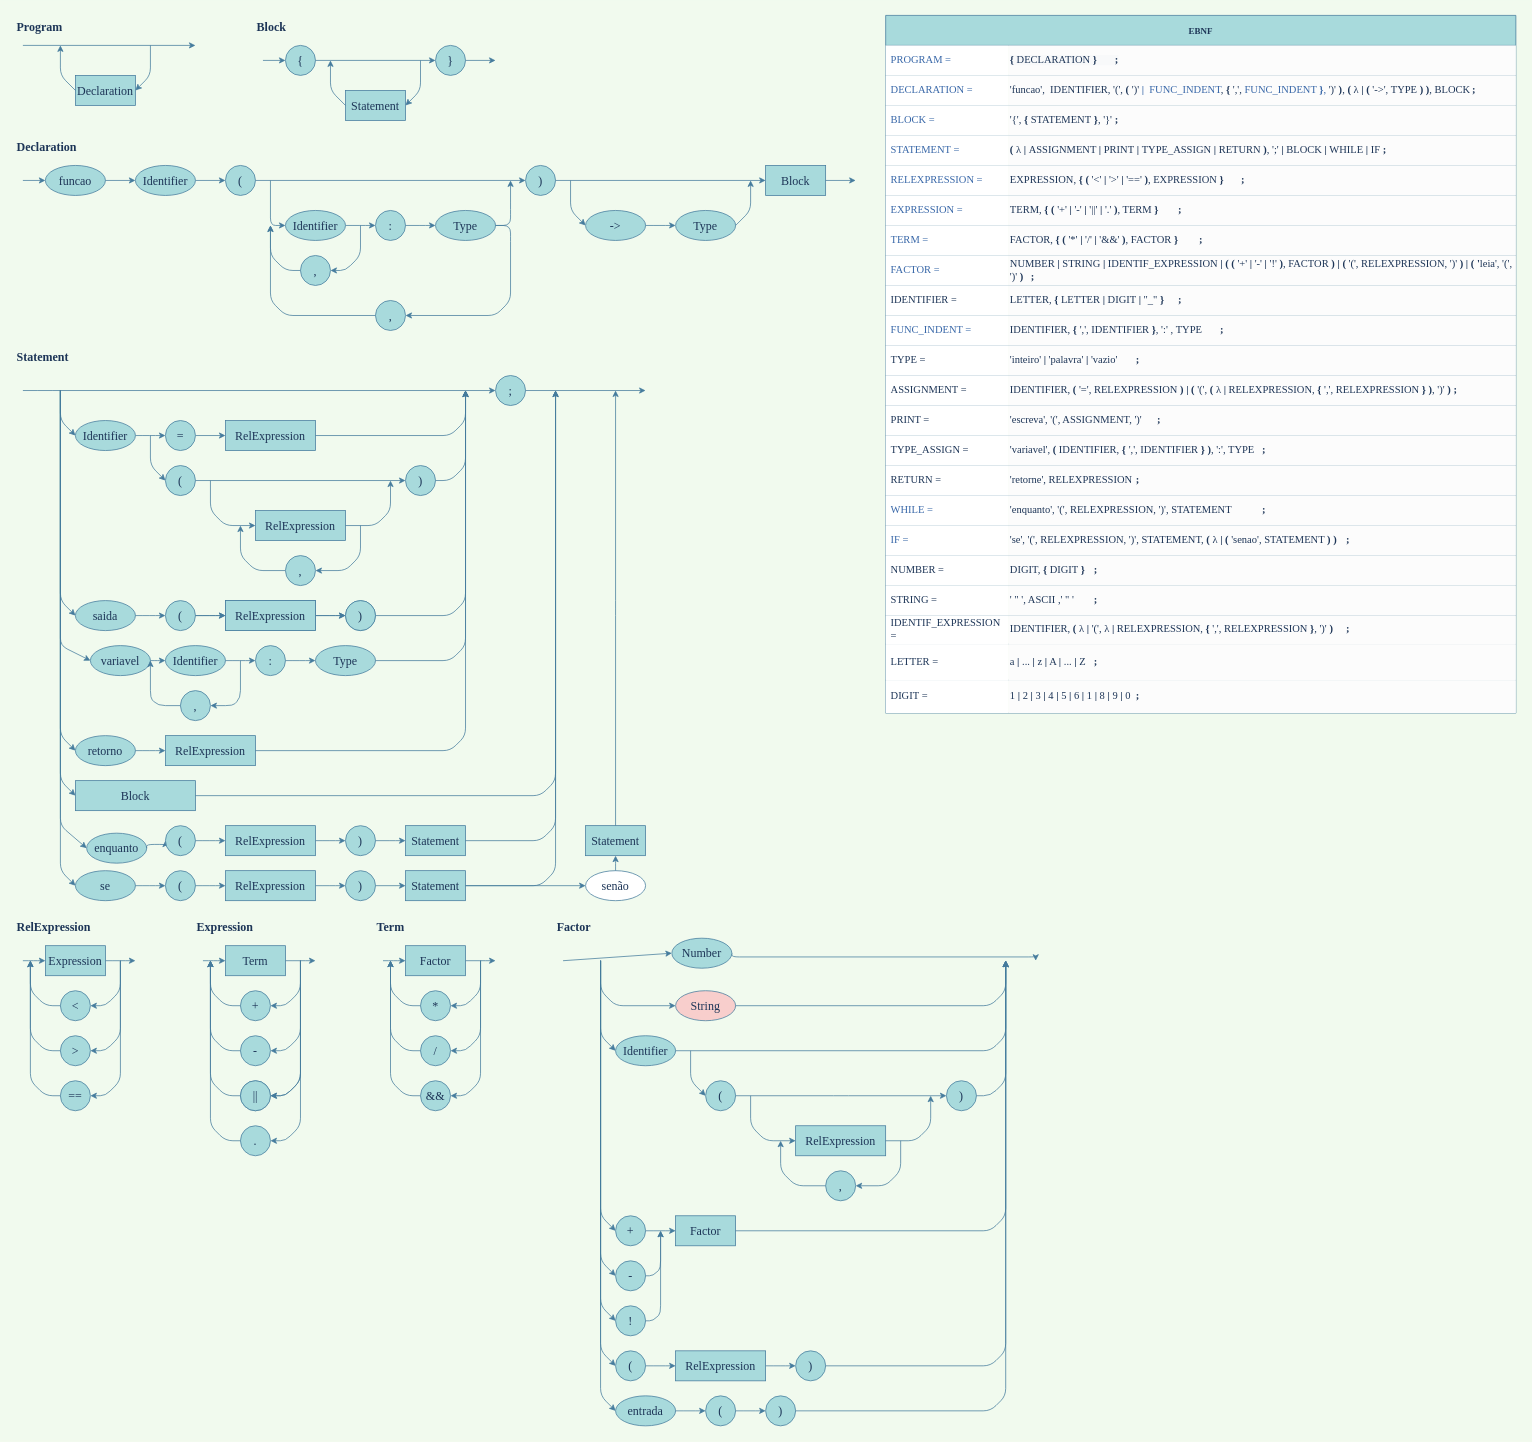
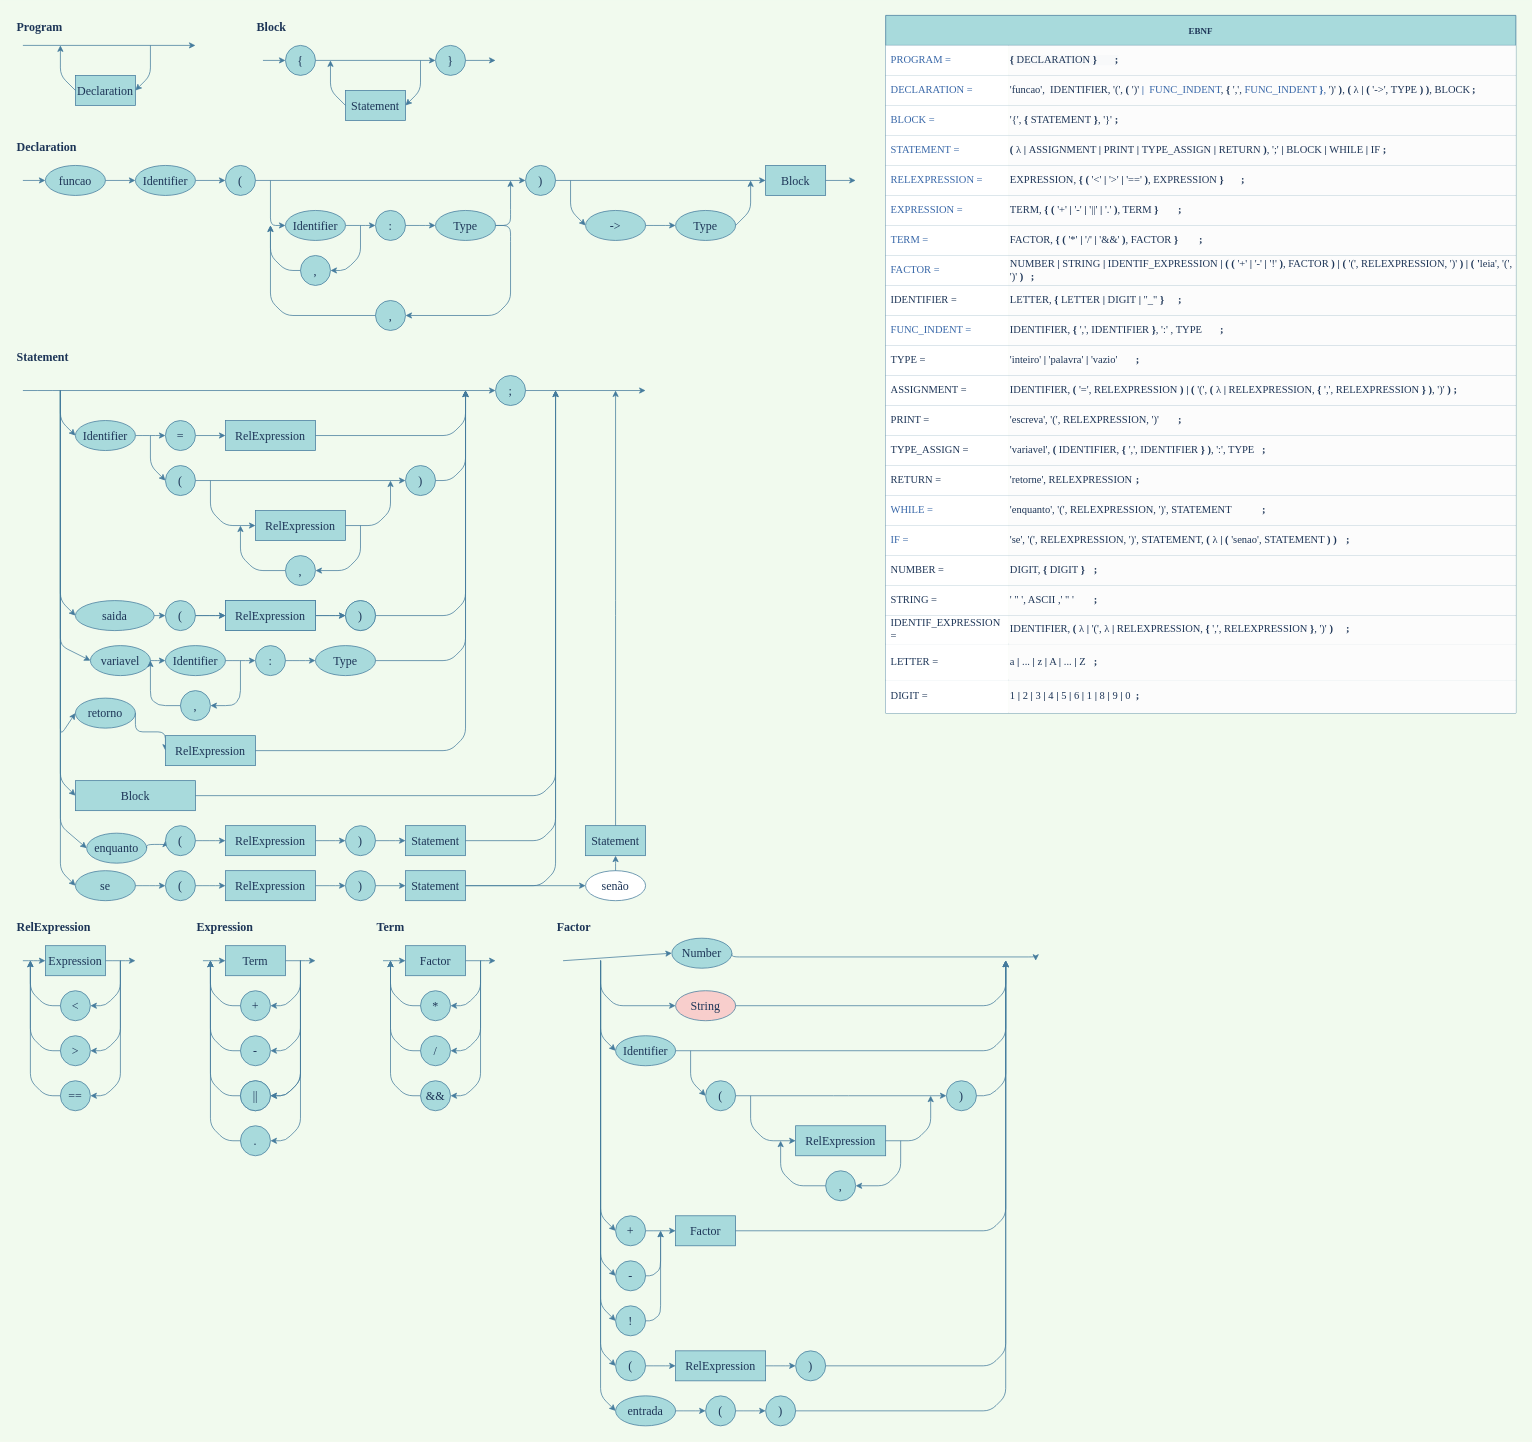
- <mxCell id="102" value="&lt;font style=&quot;font-size: 14px&quot;&gt;'escreva', '(', ASSIGNMENT, ')'&lt;span style=&quot;white-space: pre&quot;&gt;&#09;&lt;/span&gt;&lt;b&gt;;&lt;/b&gt;&lt;/font&gt;" style="shape=partialRectangle;html=1;whiteSpace=wrap;connectable=0;fillColor=#FCFCFC;top=0;left=0;bottom=0;right=0;overflow=hidden;rounded=0;sketch=0;fontColor=#1D3557;strokeColor=#457B9D;align=left;fontFamily=Abel;" parent="100" vertex="1"><mxGeometry x="164" width="676" height="40" as="geometry"><mxRectangle width="676" height="40" as="alternateBounds" /></mxGeometry></mxCell>
+ <mxCell id="102" value="&lt;font style=&quot;font-size: 14px&quot;&gt;'escreva', '(', RELEXPRESSION, ')'&lt;span style=&quot;white-space: pre&quot;&gt;&#09;&lt;/span&gt;&lt;b&gt;;&lt;/b&gt;&lt;/font&gt;" style="shape=partialRectangle;html=1;whiteSpace=wrap;connectable=0;fillColor=#FCFCFC;top=0;left=0;bottom=0;right=0;overflow=hidden;rounded=0;sketch=0;fontColor=#1D3557;strokeColor=#457B9D;align=left;fontFamily=Abel;" parent="100" vertex="1"><mxGeometry x="164" width="676" height="40" as="geometry"><mxRectangle width="676" height="40" as="alternateBounds" /></mxGeometry></mxCell>
- <mxCell id="177" value="&lt;span style=&quot;font-size: 16px;&quot;&gt;&lt;font data-font-src=&quot;https://fonts.googleapis.com/css?family=Abel&quot; face=&quot;Abel&quot;&gt;saida&lt;/font&gt;&lt;/span&gt;" style="ellipse;whiteSpace=wrap;html=1;fillColor=#A8DADC;strokeColor=#457B9D;fontColor=#1D3557;rounded=1;" parent="1" vertex="1"><mxGeometry x="100" y="800" width="80" height="40" as="geometry" /></mxCell>
+ <mxCell id="177" value="&lt;span style=&quot;font-size: 16px;&quot;&gt;&lt;font data-font-src=&quot;https://fonts.googleapis.com/css?family=Abel&quot; face=&quot;Abel&quot;&gt;saida&lt;/font&gt;&lt;/span&gt;" style="ellipse;whiteSpace=wrap;html=1;fillColor=#A8DADC;strokeColor=#457B9D;fontColor=#1D3557;rounded=1;" parent="1" vertex="1"><mxGeometry x="100" y="800" width="105" height="40" as="geometry" /></mxCell>
- <mxCell id="198" value="&lt;span style=&quot;font-size: 16px;&quot;&gt;&lt;font data-font-src=&quot;https://fonts.googleapis.com/css?family=Abel&quot; face=&quot;Abel&quot;&gt;retorno&lt;/font&gt;&lt;/span&gt;" style="ellipse;whiteSpace=wrap;html=1;fillColor=#A8DADC;strokeColor=#457B9D;fontColor=#1D3557;rounded=1;" parent="1" vertex="1"><mxGeometry x="100" y="980" width="80" height="40" as="geometry" /></mxCell>
+ <mxCell id="198" value="&lt;span style=&quot;font-size: 16px;&quot;&gt;&lt;font data-font-src=&quot;https://fonts.googleapis.com/css?family=Abel&quot; face=&quot;Abel&quot;&gt;retorno&lt;/font&gt;&lt;/span&gt;" style="ellipse;whiteSpace=wrap;html=1;fillColor=#A8DADC;strokeColor=#457B9D;fontColor=#1D3557;rounded=1;" parent="1" vertex="1"><mxGeometry x="100" y="930" width="80" height="40" as="geometry" /></mxCell>
